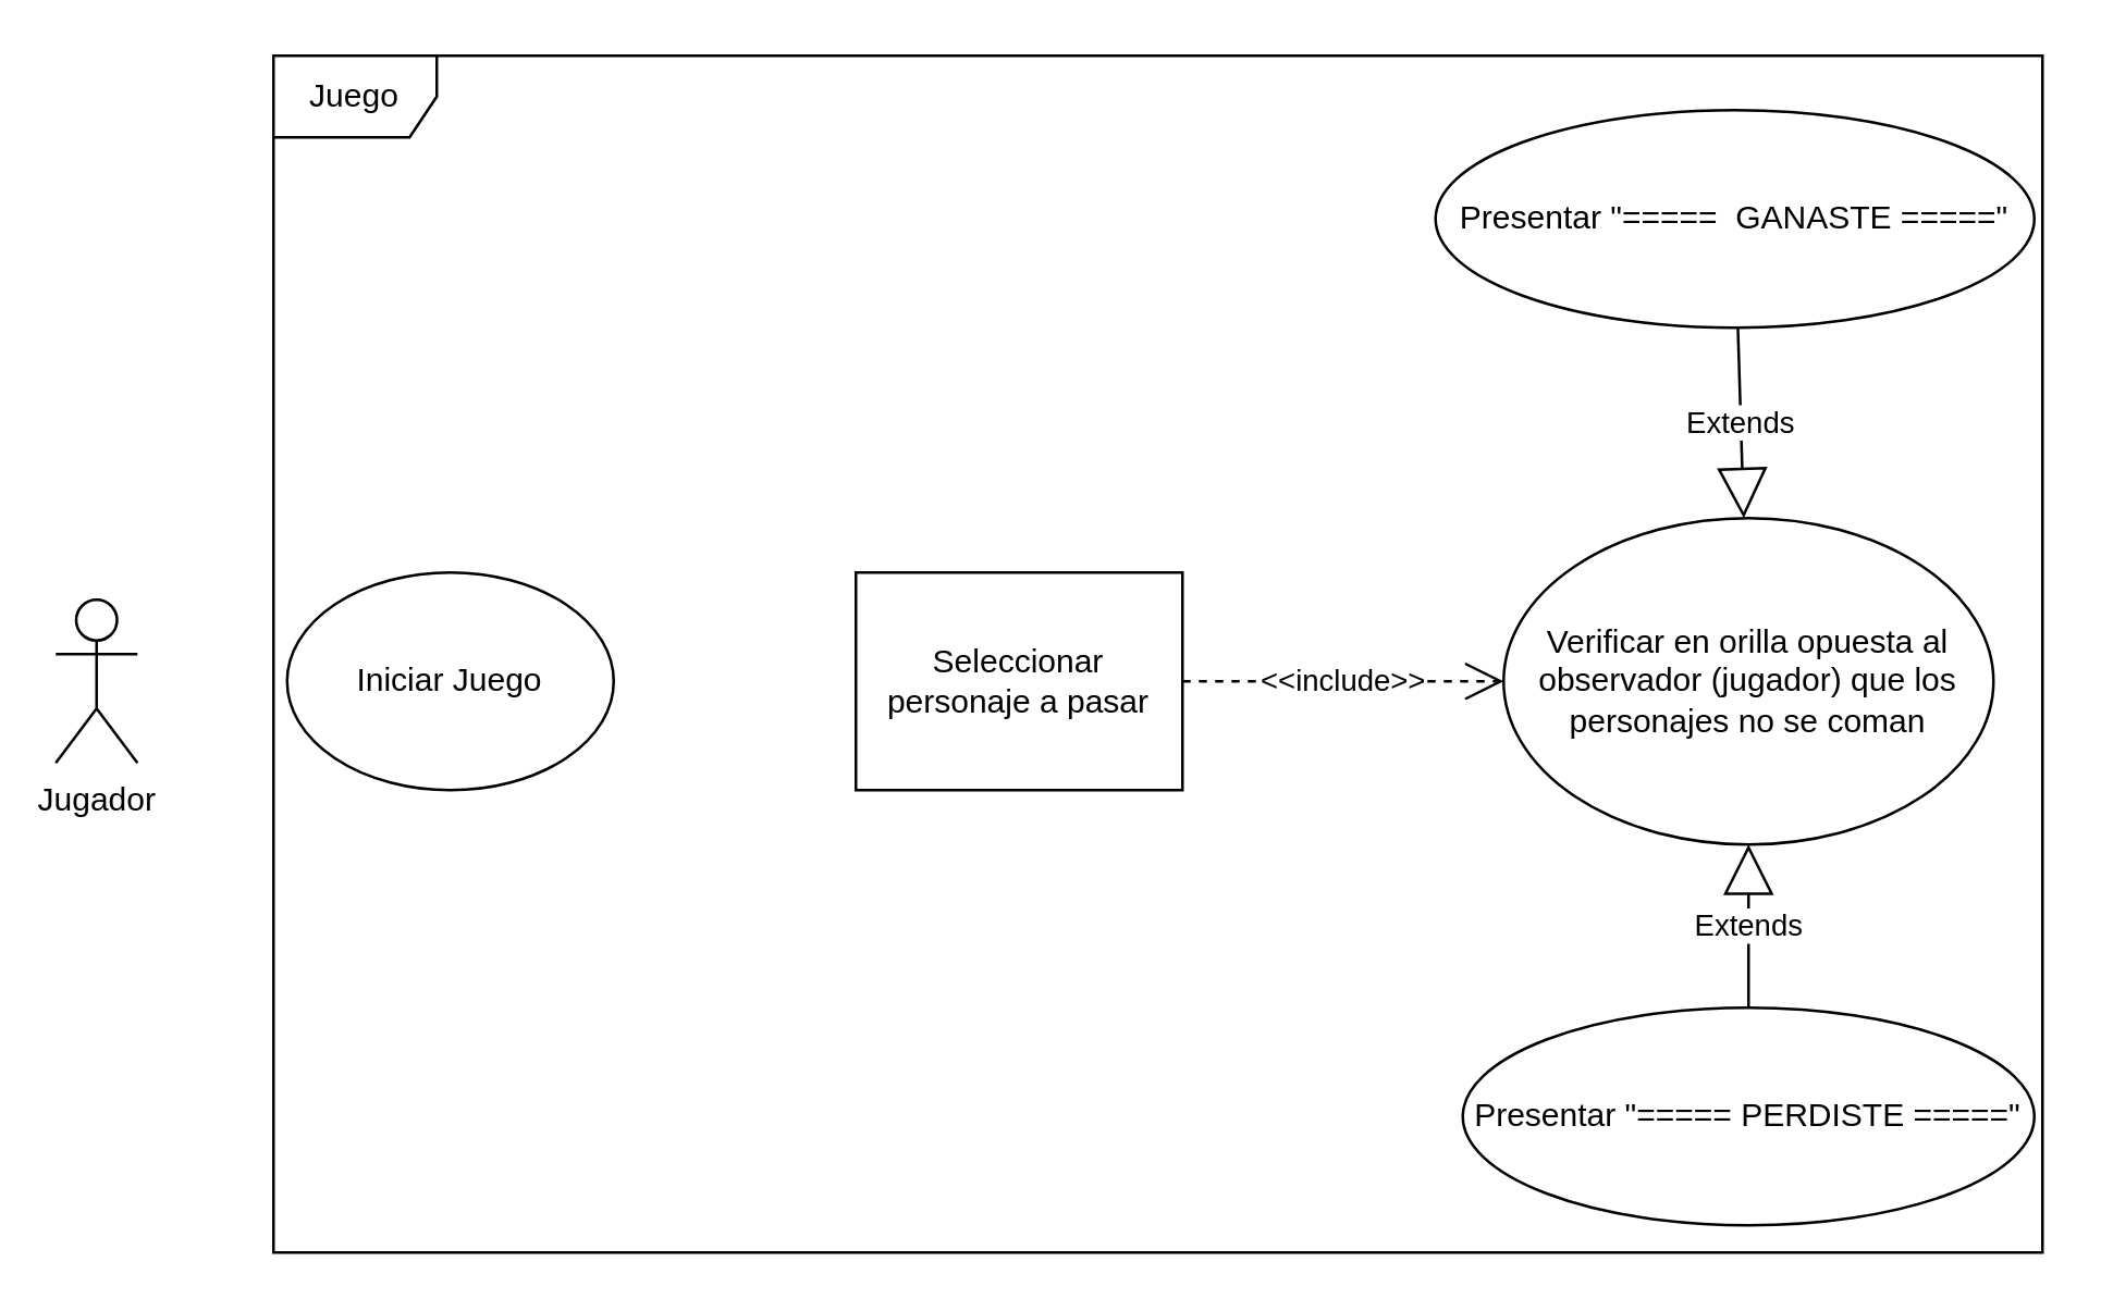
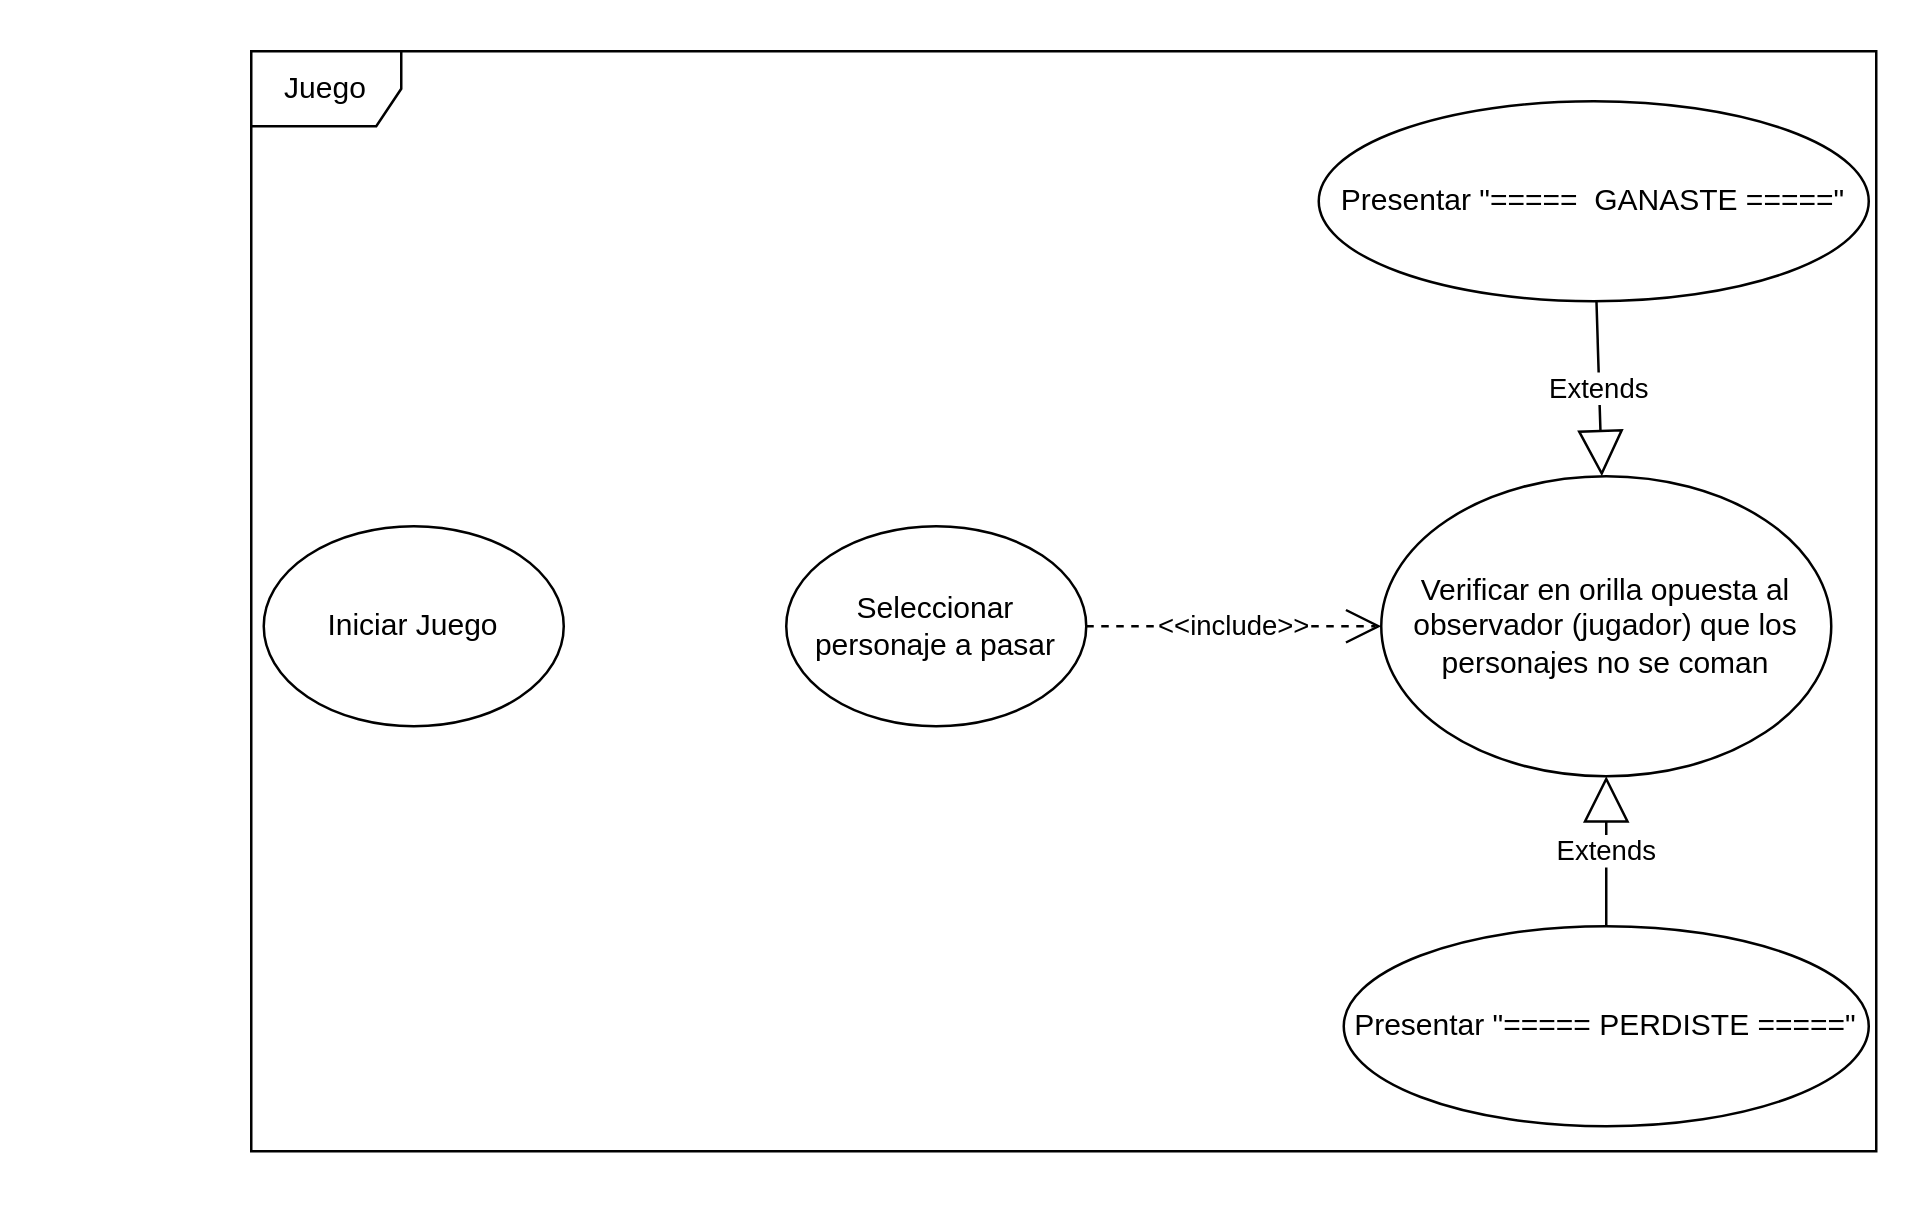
- <mxCell id="3" value="Jugador" style="shape=umlActor;verticalLabelPosition=bottom;verticalAlign=top;html=1;outlineConnect=0;" parent="1" vertex="1"><mxGeometry x="20" y="220" width="30" height="60" as="geometry" /></mxCell>
- <mxCell id="5" value="Seleccionar personaje a pasar" style="whiteSpace=wrap;html=1;rounded=0;" parent="1" vertex="1"><mxGeometry x="314" y="210" width="120" height="80" as="geometry" /></mxCell>
+ <mxCell id="5" value="Seleccionar personaje a pasar" style="ellipse;whiteSpace=wrap;html=1;" parent="1" vertex="1"><mxGeometry x="314" y="210" width="120" height="80" as="geometry" /></mxCell>
